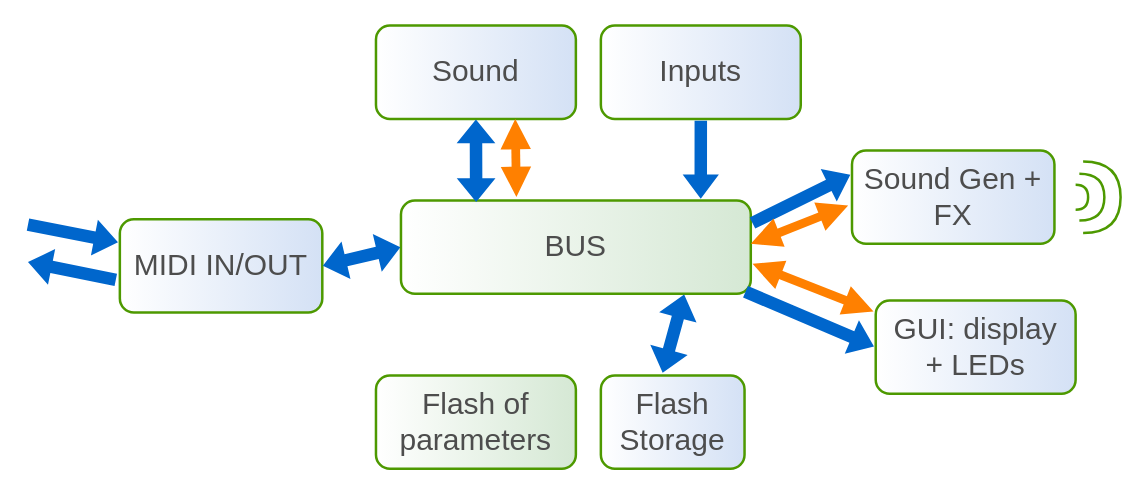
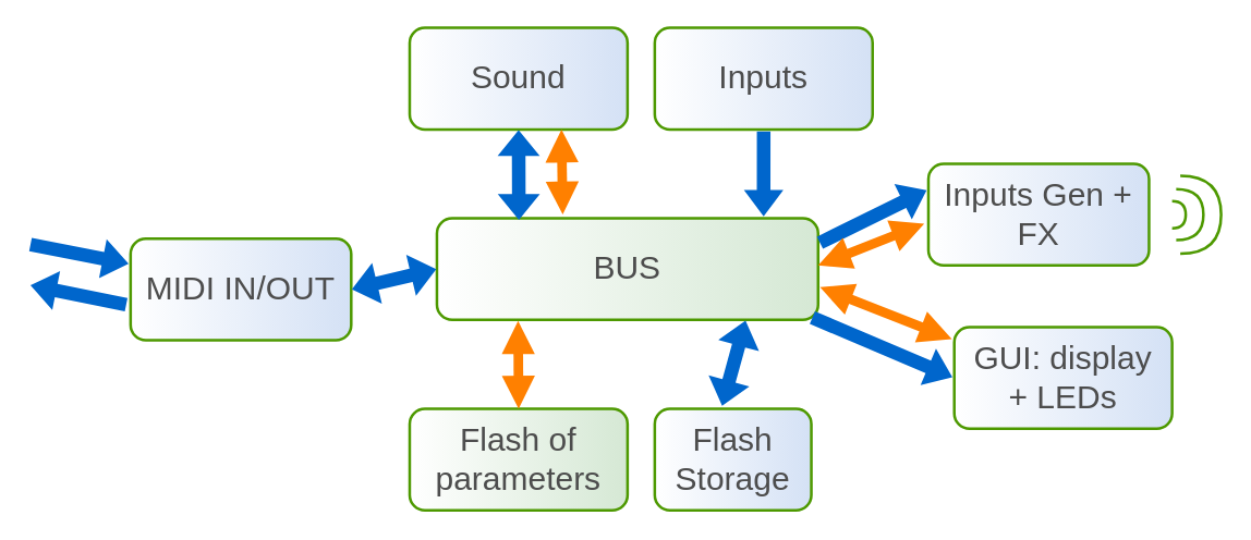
- <mxCell id="3" value="Sound Gen + FX" style="rounded=1;whiteSpace=wrap;html=1;shadow=0;strokeWidth=2;fillColor=#D4E1F5;gradientColor=#ffffff;fontFamily=Helvetica;fontSize=24;align=center;strokeColor=#4D9900;gradientDirection=west;fontColor=#4D4D4D;" parent="1" vertex="1"><mxGeometry x="681.006" y="120" width="162.036" height="74.667" as="geometry" /></mxCell>
+ <mxCell id="3" value="Inputs Gen + FX" style="rounded=1;whiteSpace=wrap;html=1;shadow=0;strokeWidth=2;fillColor=#D4E1F5;gradientColor=#ffffff;fontFamily=Helvetica;fontSize=24;align=center;strokeColor=#4D9900;gradientDirection=west;fontColor=#4D4D4D;" parent="1" vertex="1"><mxGeometry x="681.006" y="120" width="162.036" height="74.667" as="geometry" /></mxCell>
+ <mxCell id="18" value="" style="endArrow=block;startArrow=block;html=1;rounded=0;exitX=0.5;exitY=0;exitDx=0;exitDy=0;strokeColor=#FF8000;strokeWidth=7;startFill=1;endFill=1;entryX=0.213;entryY=1.011;entryDx=0;entryDy=0;entryPerimeter=0;" edge="1" parent="1" source="16" target="4"><mxGeometry width="50" height="50" relative="1" as="geometry"><mxPoint x="230" y="300" as="sourcePoint" /><mxPoint x="378" y="240" as="targetPoint" /></mxGeometry></mxCell>
